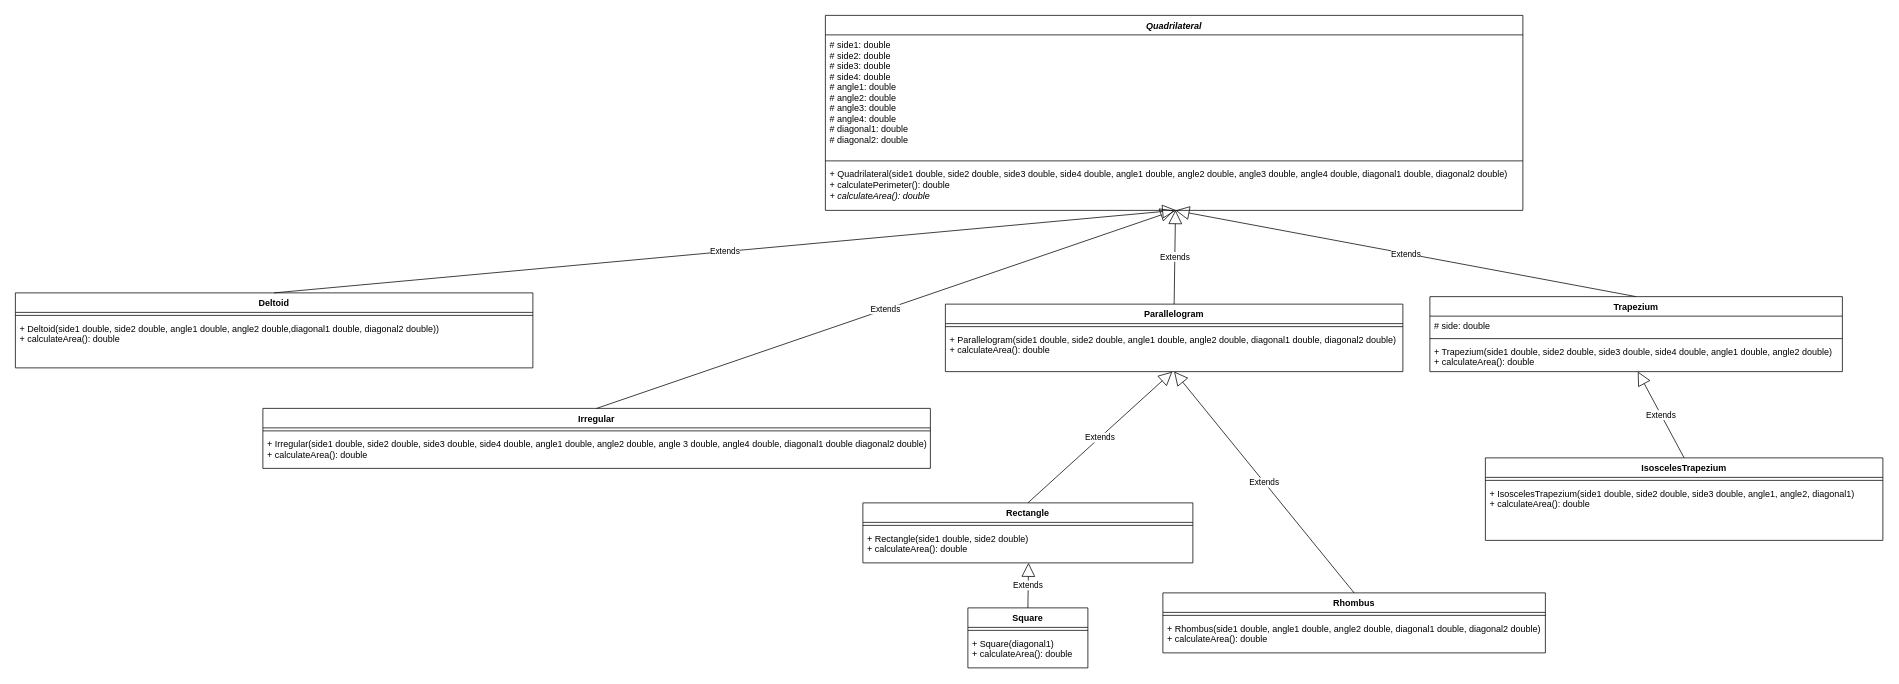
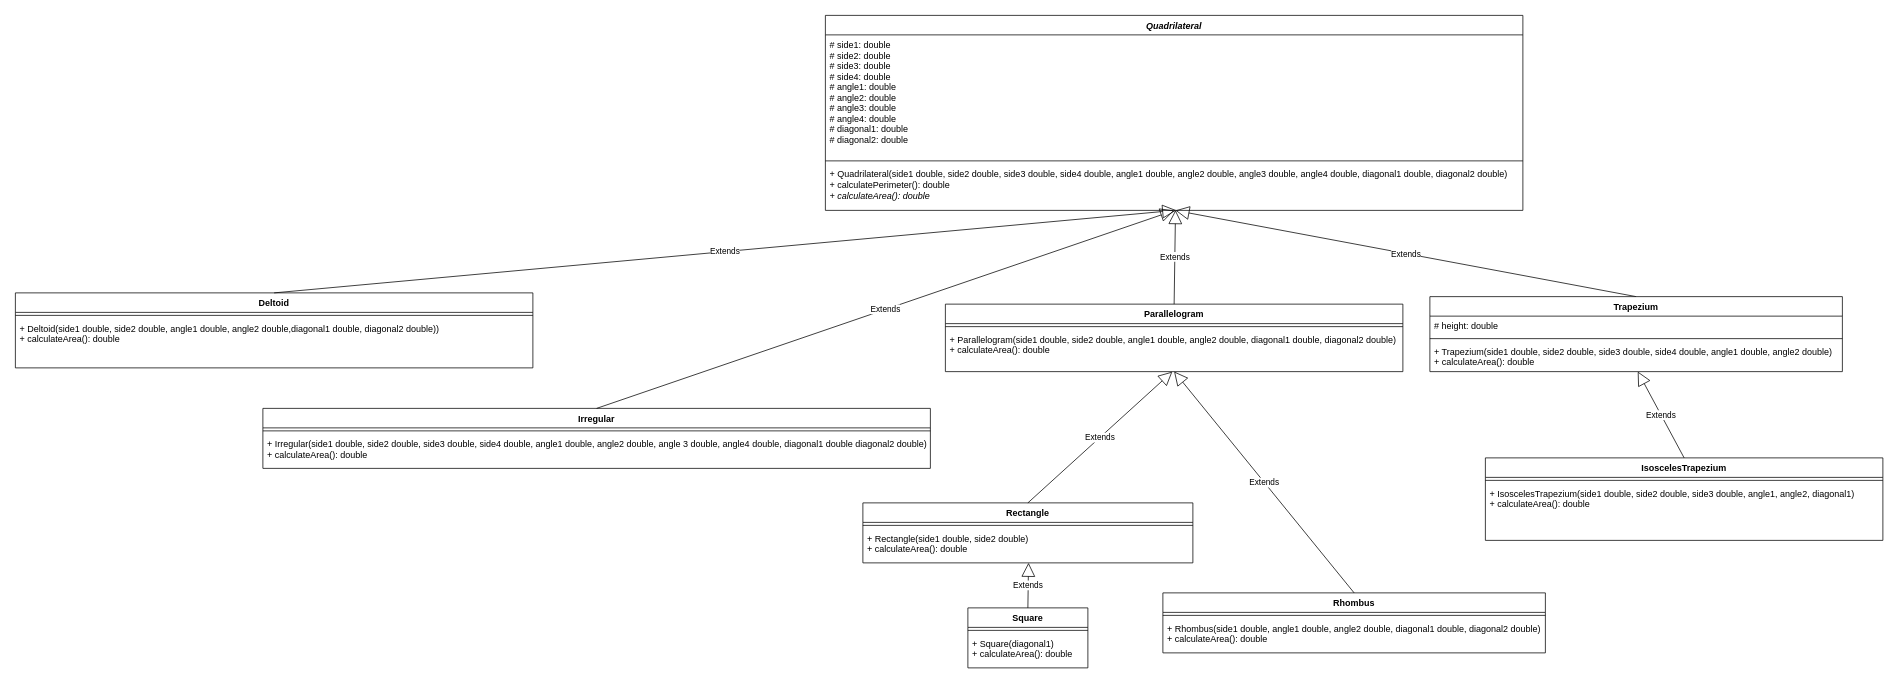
- <mxCell id="36" value="# side: double" style="text;strokeColor=none;fillColor=none;align=left;verticalAlign=top;spacingLeft=4;spacingRight=4;overflow=hidden;rotatable=0;points=[[0,0.5],[1,0.5]];portConstraint=eastwest;" vertex="1" parent="35"><mxGeometry y="26" width="550" height="26" as="geometry" /></mxCell>
+ <mxCell id="36" value="# height: double" style="text;strokeColor=none;fillColor=none;align=left;verticalAlign=top;spacingLeft=4;spacingRight=4;overflow=hidden;rotatable=0;points=[[0,0.5],[1,0.5]];portConstraint=eastwest;" vertex="1" parent="35"><mxGeometry y="26" width="550" height="26" as="geometry" /></mxCell>
